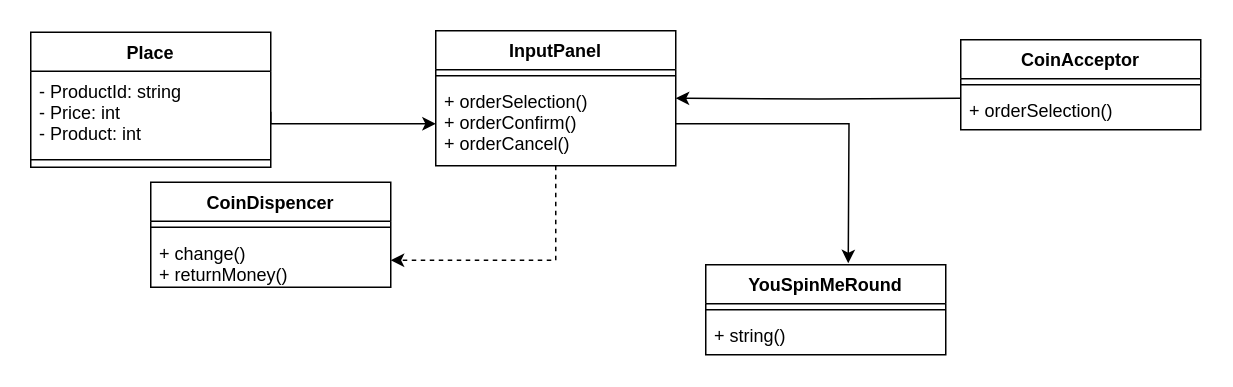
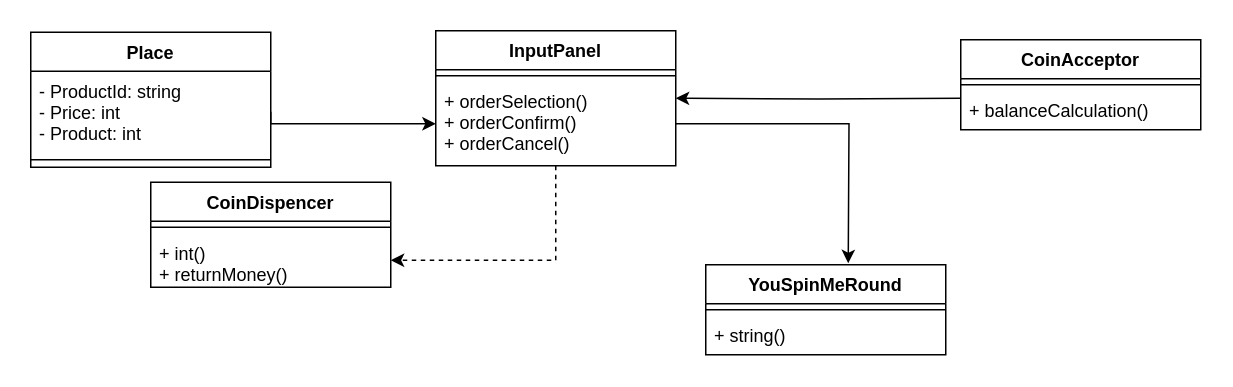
- <mxCell id="11" value="+ orderSelection()" style="text;strokeColor=none;fillColor=none;align=left;verticalAlign=top;spacingLeft=4;spacingRight=4;overflow=hidden;rotatable=0;points=[[0,0.5],[1,0.5]];portConstraint=eastwest;shadow=0;" parent="9" vertex="1"><mxGeometry y="34" width="160" height="26" as="geometry" /></mxCell>
+ <mxCell id="11" value="+ balanceCalculation()" style="text;strokeColor=none;fillColor=none;align=left;verticalAlign=top;spacingLeft=4;spacingRight=4;overflow=hidden;rotatable=0;points=[[0,0.5],[1,0.5]];portConstraint=eastwest;shadow=0;" parent="9" vertex="1"><mxGeometry y="34" width="160" height="26" as="geometry" /></mxCell>
- <mxCell id="14" value="+ change()&#10;+ returnMoney()" style="text;strokeColor=none;fillColor=none;align=left;verticalAlign=top;spacingLeft=4;spacingRight=4;overflow=hidden;rotatable=0;points=[[0,0.5],[1,0.5]];portConstraint=eastwest;" parent="12" vertex="1"><mxGeometry y="34" width="160" height="36" as="geometry" /></mxCell>
+ <mxCell id="14" value="+ int()&#10;+ returnMoney()" style="text;strokeColor=none;fillColor=none;align=left;verticalAlign=top;spacingLeft=4;spacingRight=4;overflow=hidden;rotatable=0;points=[[0,0.5],[1,0.5]];portConstraint=eastwest;" parent="12" vertex="1"><mxGeometry y="34" width="160" height="36" as="geometry" /></mxCell>
